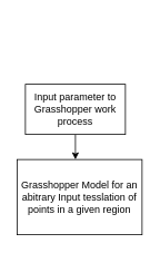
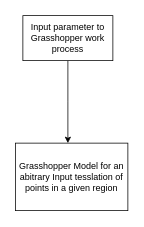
- <mxCell id="3" value="Input parameter to Grasshopper work process" style="rounded=0;whiteSpace=wrap;html=1;" vertex="1" parent="1"><mxGeometry x="30" y="100" width="120" height="60" as="geometry" /></mxCell>
+ <mxCell id="3" value="Input parameter to Grasshopper work process" style="rounded=0;whiteSpace=wrap;html=1;" vertex="1" parent="1"><mxGeometry x="30" y="20" width="120" height="60" as="geometry" /></mxCell>
